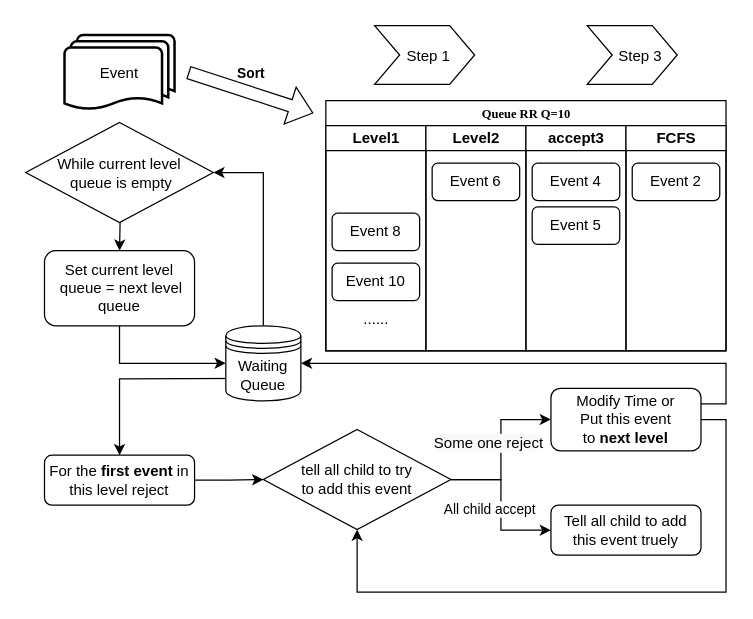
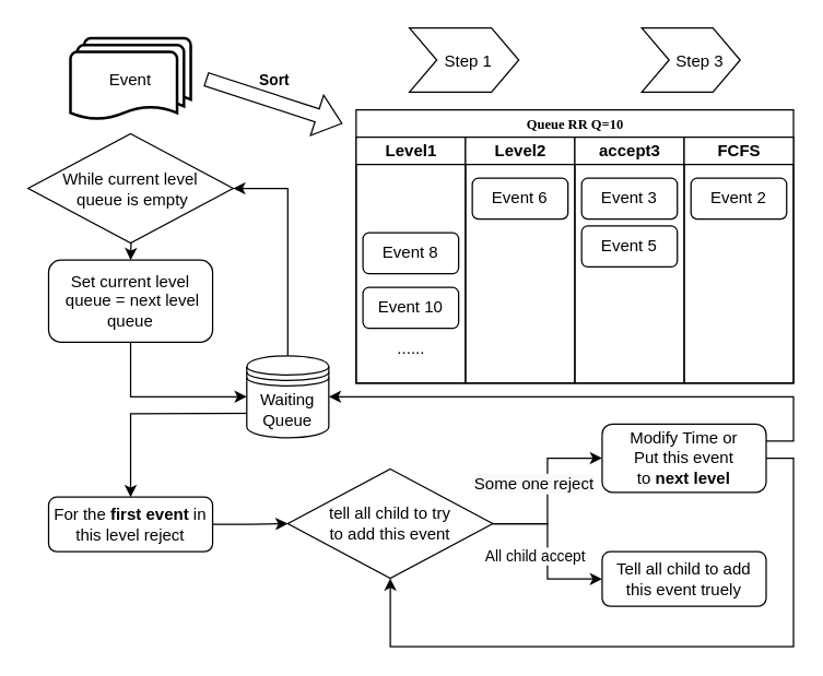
- <mxCell id="10" value="Event 4" style="rounded=1;whiteSpace=wrap;html=1;" parent="9" vertex="1"><mxGeometry x="5" y="30" width="70" height="30" as="geometry" /></mxCell>
+ <mxCell id="10" value="Event 3" style="rounded=1;whiteSpace=wrap;html=1;" parent="9" vertex="1"><mxGeometry x="5" y="30" width="70" height="30" as="geometry" /></mxCell>
- <mxCell id="32" value="Set current level&lt;br&gt;&amp;nbsp;queue&amp;nbsp;= next level queue" style="rounded=1;whiteSpace=wrap;html=1;" parent="1" vertex="1"><mxGeometry x="35" y="200" width="120" height="60" as="geometry" /></mxCell>
+ <mxCell id="32" value="Set current level&lt;br&gt;&amp;nbsp;queue&amp;nbsp;= next level queue" style="rounded=1;whiteSpace=wrap;html=1;" parent="1" vertex="1"><mxGeometry x="35" y="190" width="120" height="60" as="geometry" /></mxCell>
